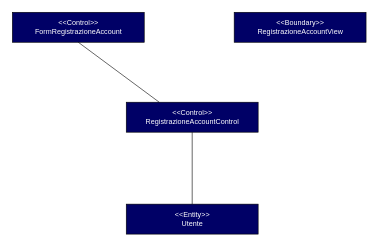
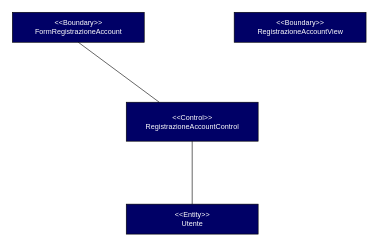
- <mxCell id="3" value="&lt;font color=&quot;#ffffff&quot;&gt;&amp;lt;&amp;lt;Control&amp;gt;&amp;gt;&lt;br&gt;FormRegistrazioneAccount&lt;br&gt;&lt;/font&gt;" style="html=1;fillColor=#000066;" vertex="1" parent="1"><mxGeometry x="20" y="20" width="220" height="50" as="geometry" /></mxCell>
+ <mxCell id="3" value="&lt;font color=&quot;#ffffff&quot;&gt;&amp;lt;&amp;lt;Boundary&amp;gt;&amp;gt;&lt;br&gt;FormRegistrazioneAccount&lt;br&gt;&lt;/font&gt;" style="html=1;fillColor=#000066;" vertex="1" parent="1"><mxGeometry x="20" y="20" width="220" height="50" as="geometry" /></mxCell>
- <mxCell id="2" value="&lt;font color=&quot;#ffffff&quot;&gt;&amp;lt;&amp;lt;Control&amp;gt;&amp;gt;&lt;br&gt;RegistrazioneAccountControl&lt;br&gt;&lt;/font&gt;" style="html=1;fillColor=#000066;" vertex="1" parent="1"><mxGeometry x="210" y="170" width="220" height="50" as="geometry" /></mxCell>
+ <mxCell id="2" value="&lt;font color=&quot;#ffffff&quot;&gt;&amp;lt;&amp;lt;Control&amp;gt;&amp;gt;&lt;br&gt;RegistrazioneAccountControl&lt;br&gt;&lt;/font&gt;" style="html=1;fillColor=#000066;" vertex="1" parent="1"><mxGeometry x="210" y="170" width="220" height="65" as="geometry" /></mxCell>
